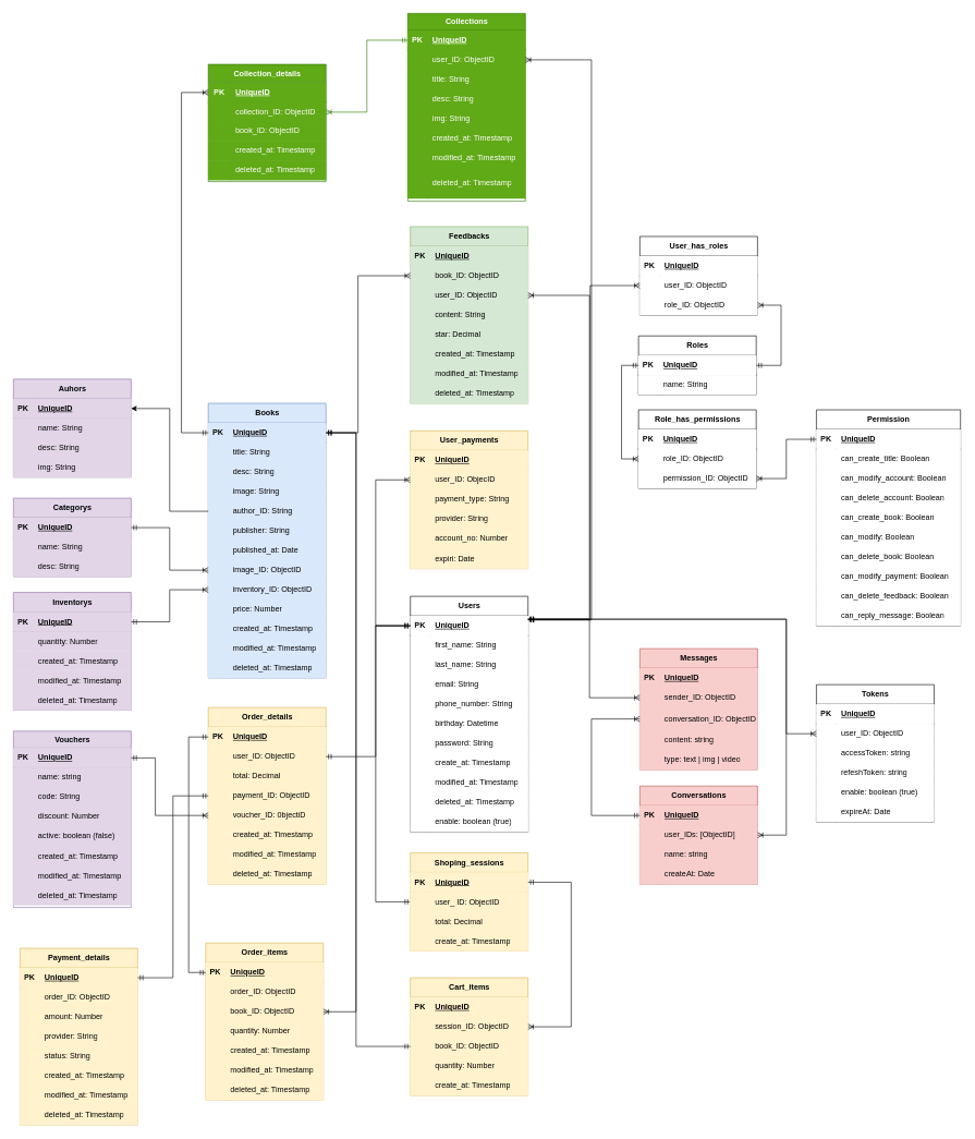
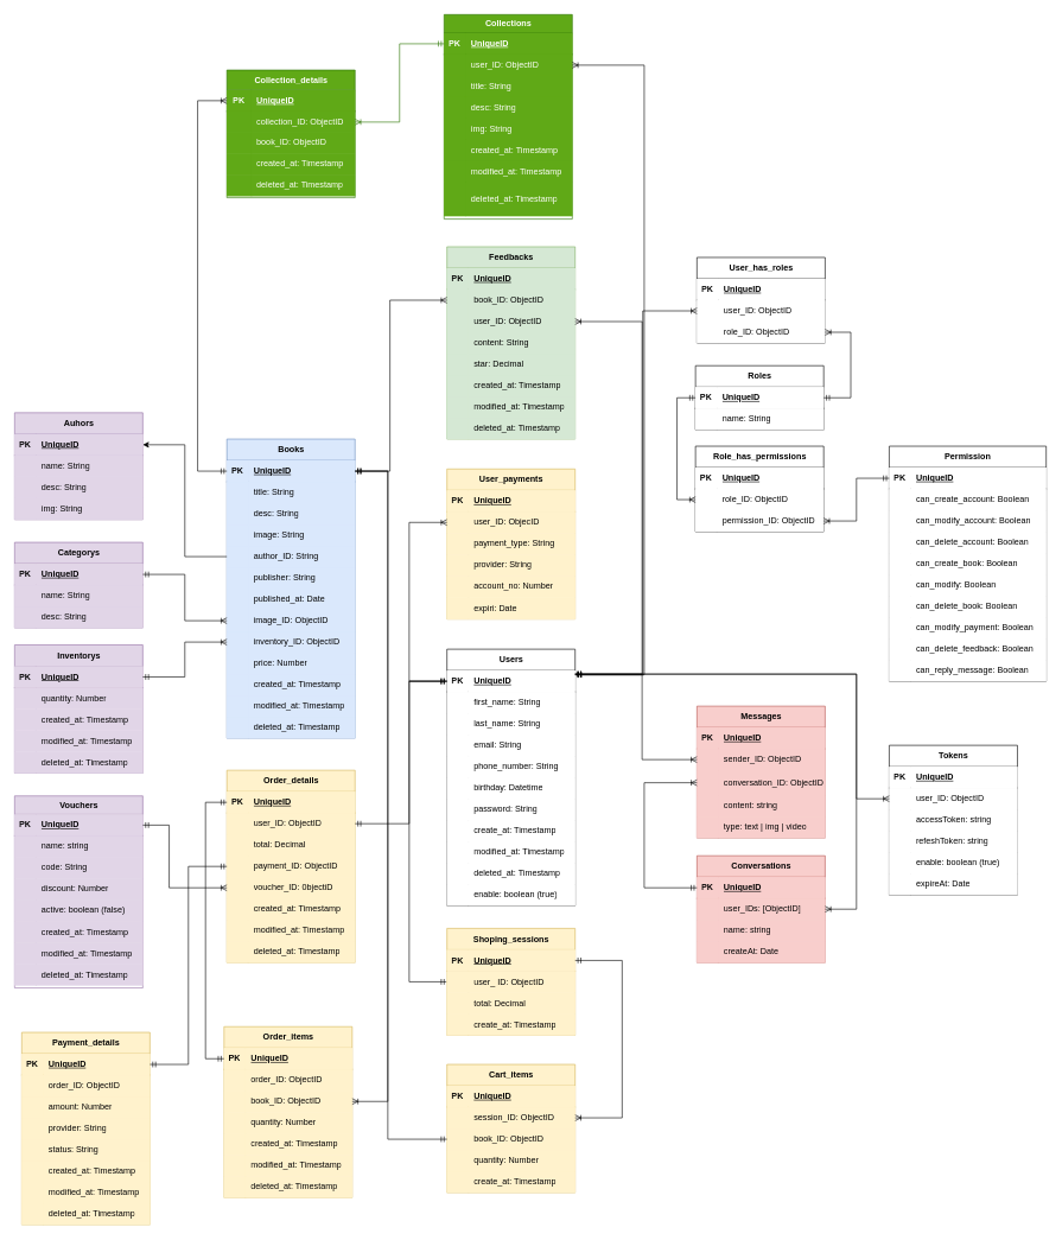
- <mxCell id="369" value="can_create_title: Boolean" style="shape=partialRectangle;connectable=0;top=0;left=0;bottom=0;right=0;align=left;spacingLeft=6;overflow=hidden;whiteSpace=wrap;html=1;" parent="367" vertex="1"><mxGeometry x="30" width="190.35" height="30" as="geometry"><mxRectangle width="190.35" height="30" as="alternateBounds" /></mxGeometry></mxCell>
+ <mxCell id="369" value="can_create_account: Boolean" style="shape=partialRectangle;connectable=0;top=0;left=0;bottom=0;right=0;align=left;spacingLeft=6;overflow=hidden;whiteSpace=wrap;html=1;" parent="367" vertex="1"><mxGeometry x="30" width="190.35" height="30" as="geometry"><mxRectangle width="190.35" height="30" as="alternateBounds" /></mxGeometry></mxCell>
